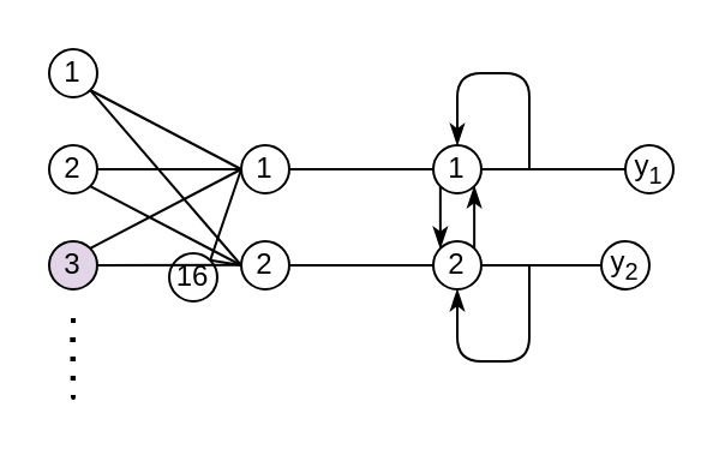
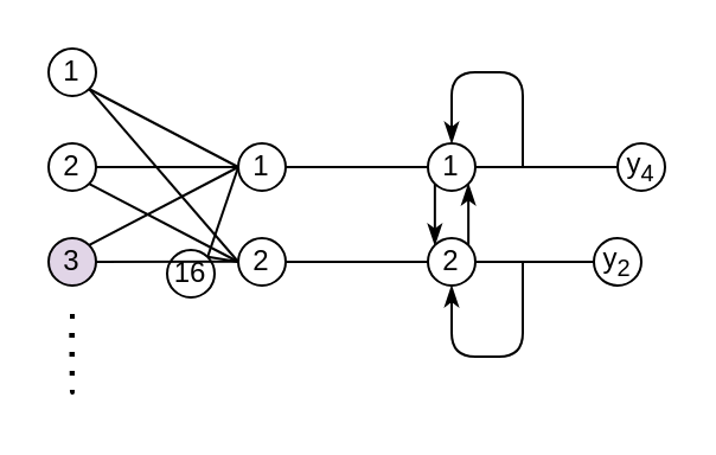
- <mxCell id="26" value="y&lt;sub&gt;1&lt;/sub&gt;" style="ellipse;whiteSpace=wrap;html=1;aspect=fixed;" vertex="1" parent="1"><mxGeometry x="260" y="60" width="20" height="20" as="geometry" /></mxCell>
+ <mxCell id="26" value="y&lt;sub&gt;4&lt;/sub&gt;" style="ellipse;whiteSpace=wrap;html=1;aspect=fixed;" vertex="1" parent="1"><mxGeometry x="260" y="60" width="20" height="20" as="geometry" /></mxCell>
